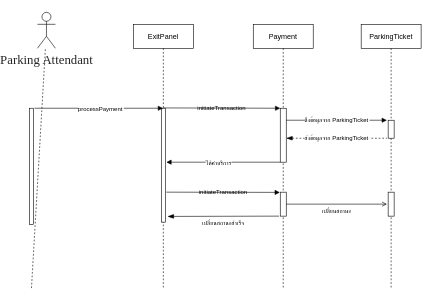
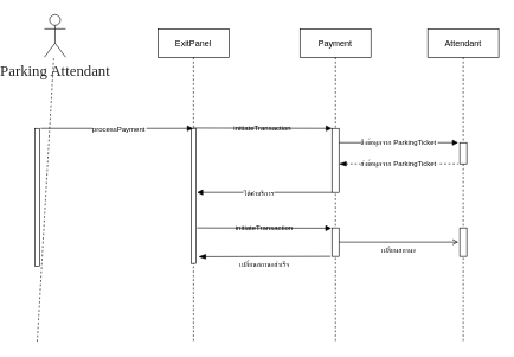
- <mxCell id="9" value="ParkingTicket" style="shape=umlLifeline;perimeter=lifelinePerimeter;container=1;collapsible=0;recursiveResize=0;rounded=0;shadow=0;strokeWidth=1;" vertex="1" parent="1"><mxGeometry x="574" y="40" width="100" height="440" as="geometry" /></mxCell>
+ <mxCell id="9" value="Attendant" style="shape=umlLifeline;perimeter=lifelinePerimeter;container=1;collapsible=0;recursiveResize=0;rounded=0;shadow=0;strokeWidth=1;" vertex="1" parent="1"><mxGeometry x="574" y="40" width="100" height="440" as="geometry" /></mxCell>
